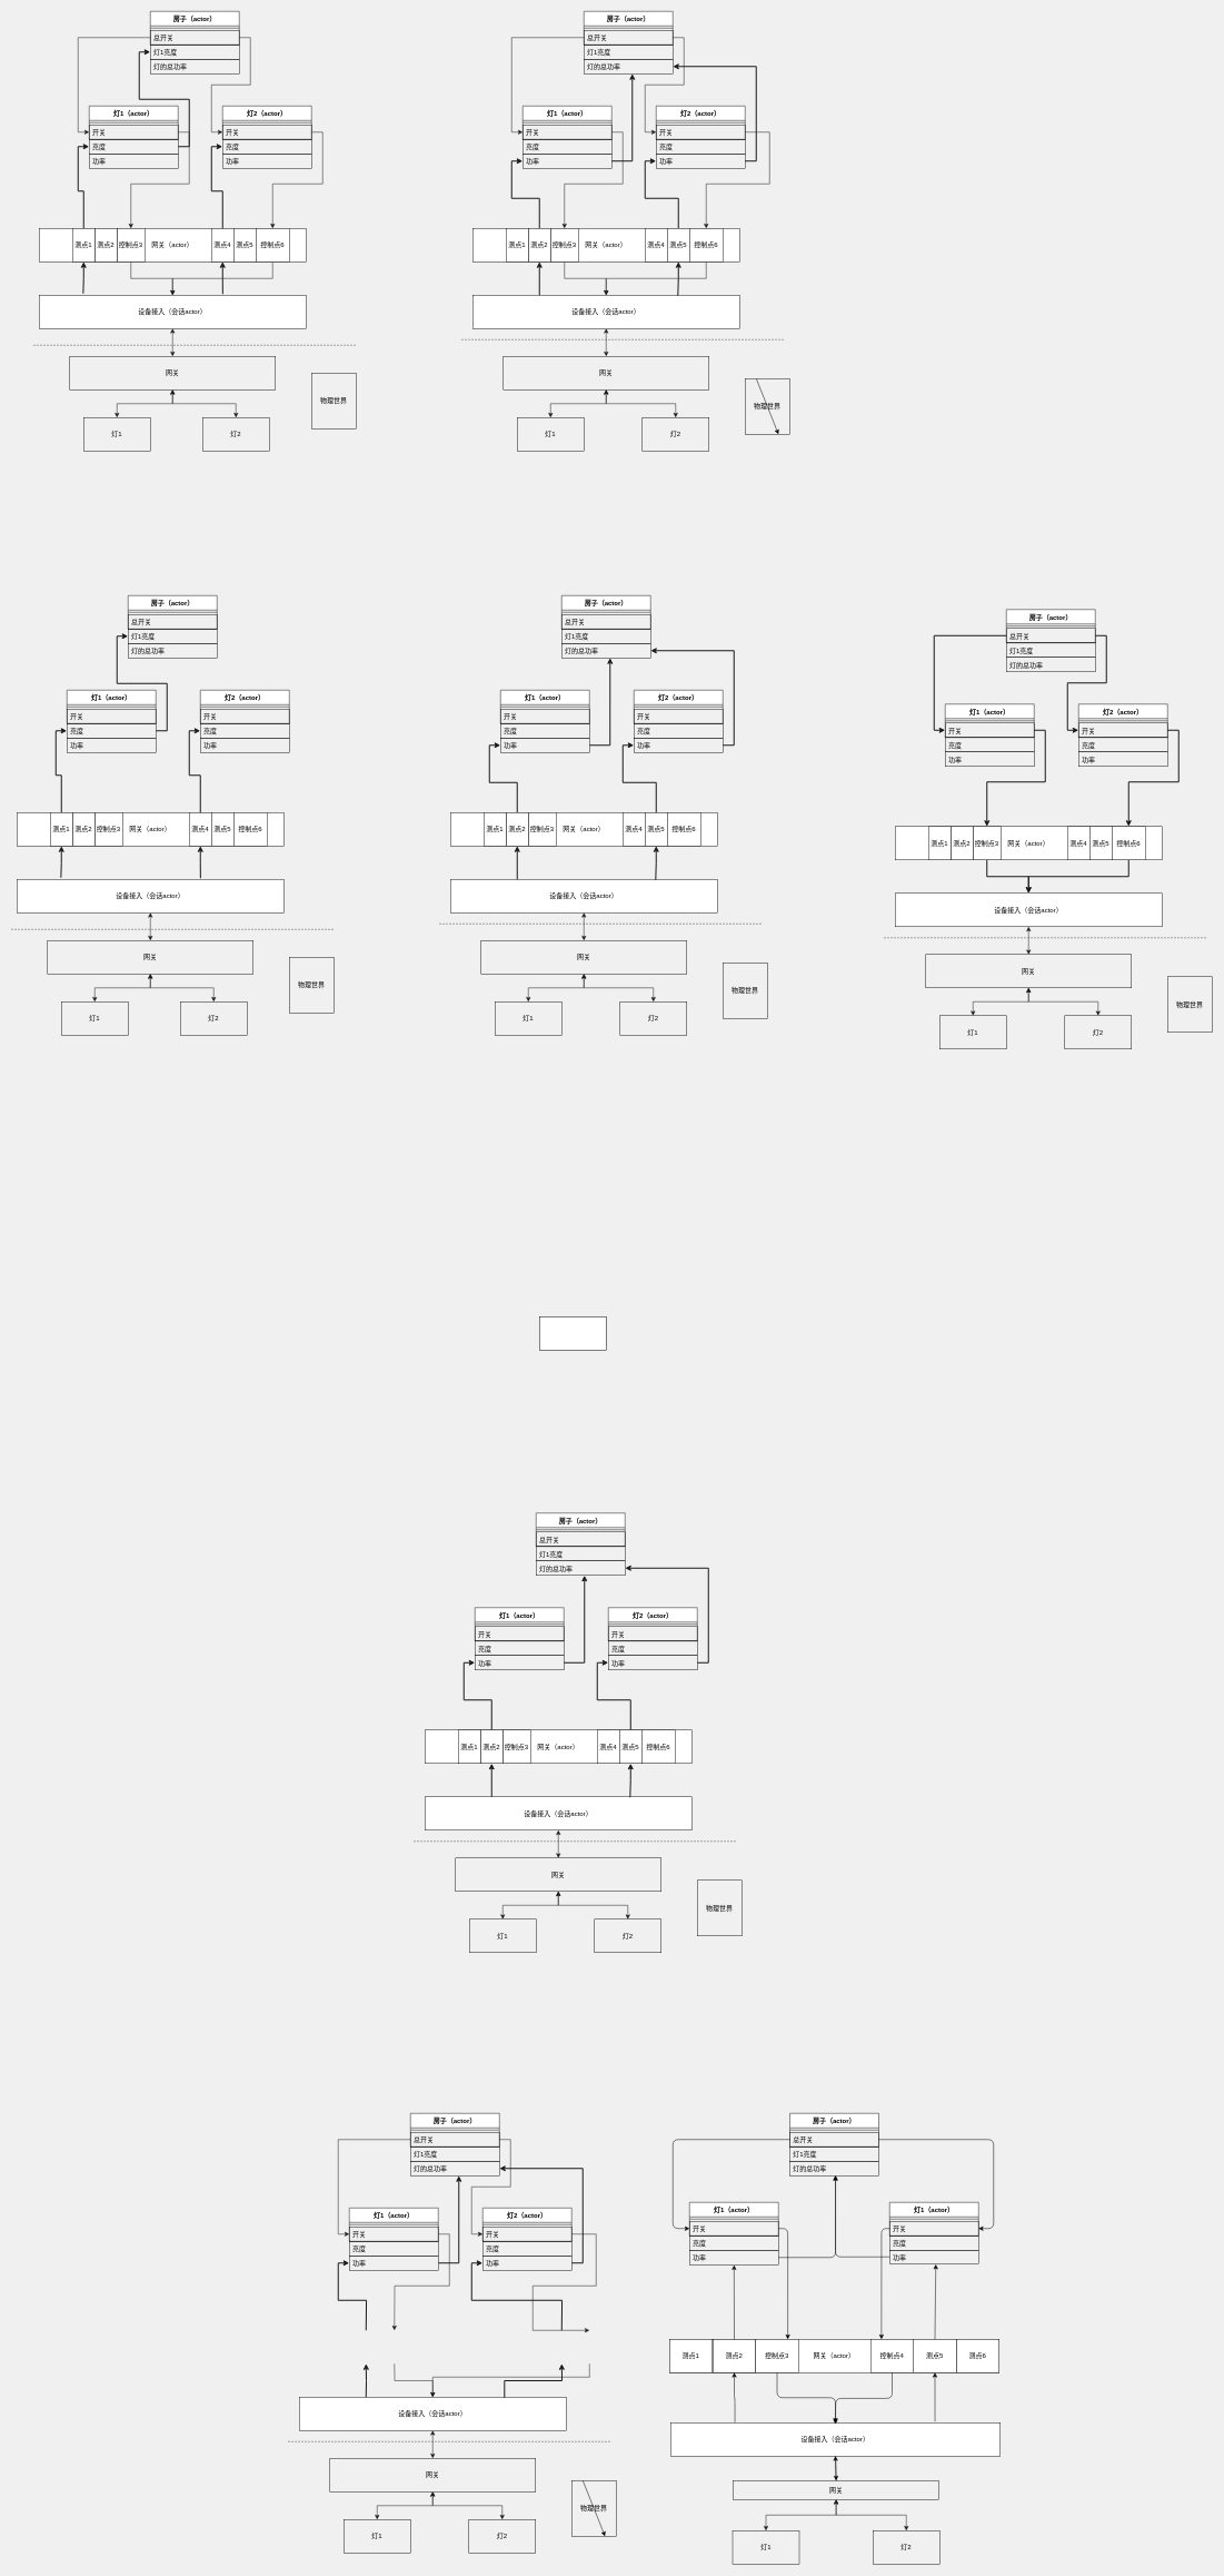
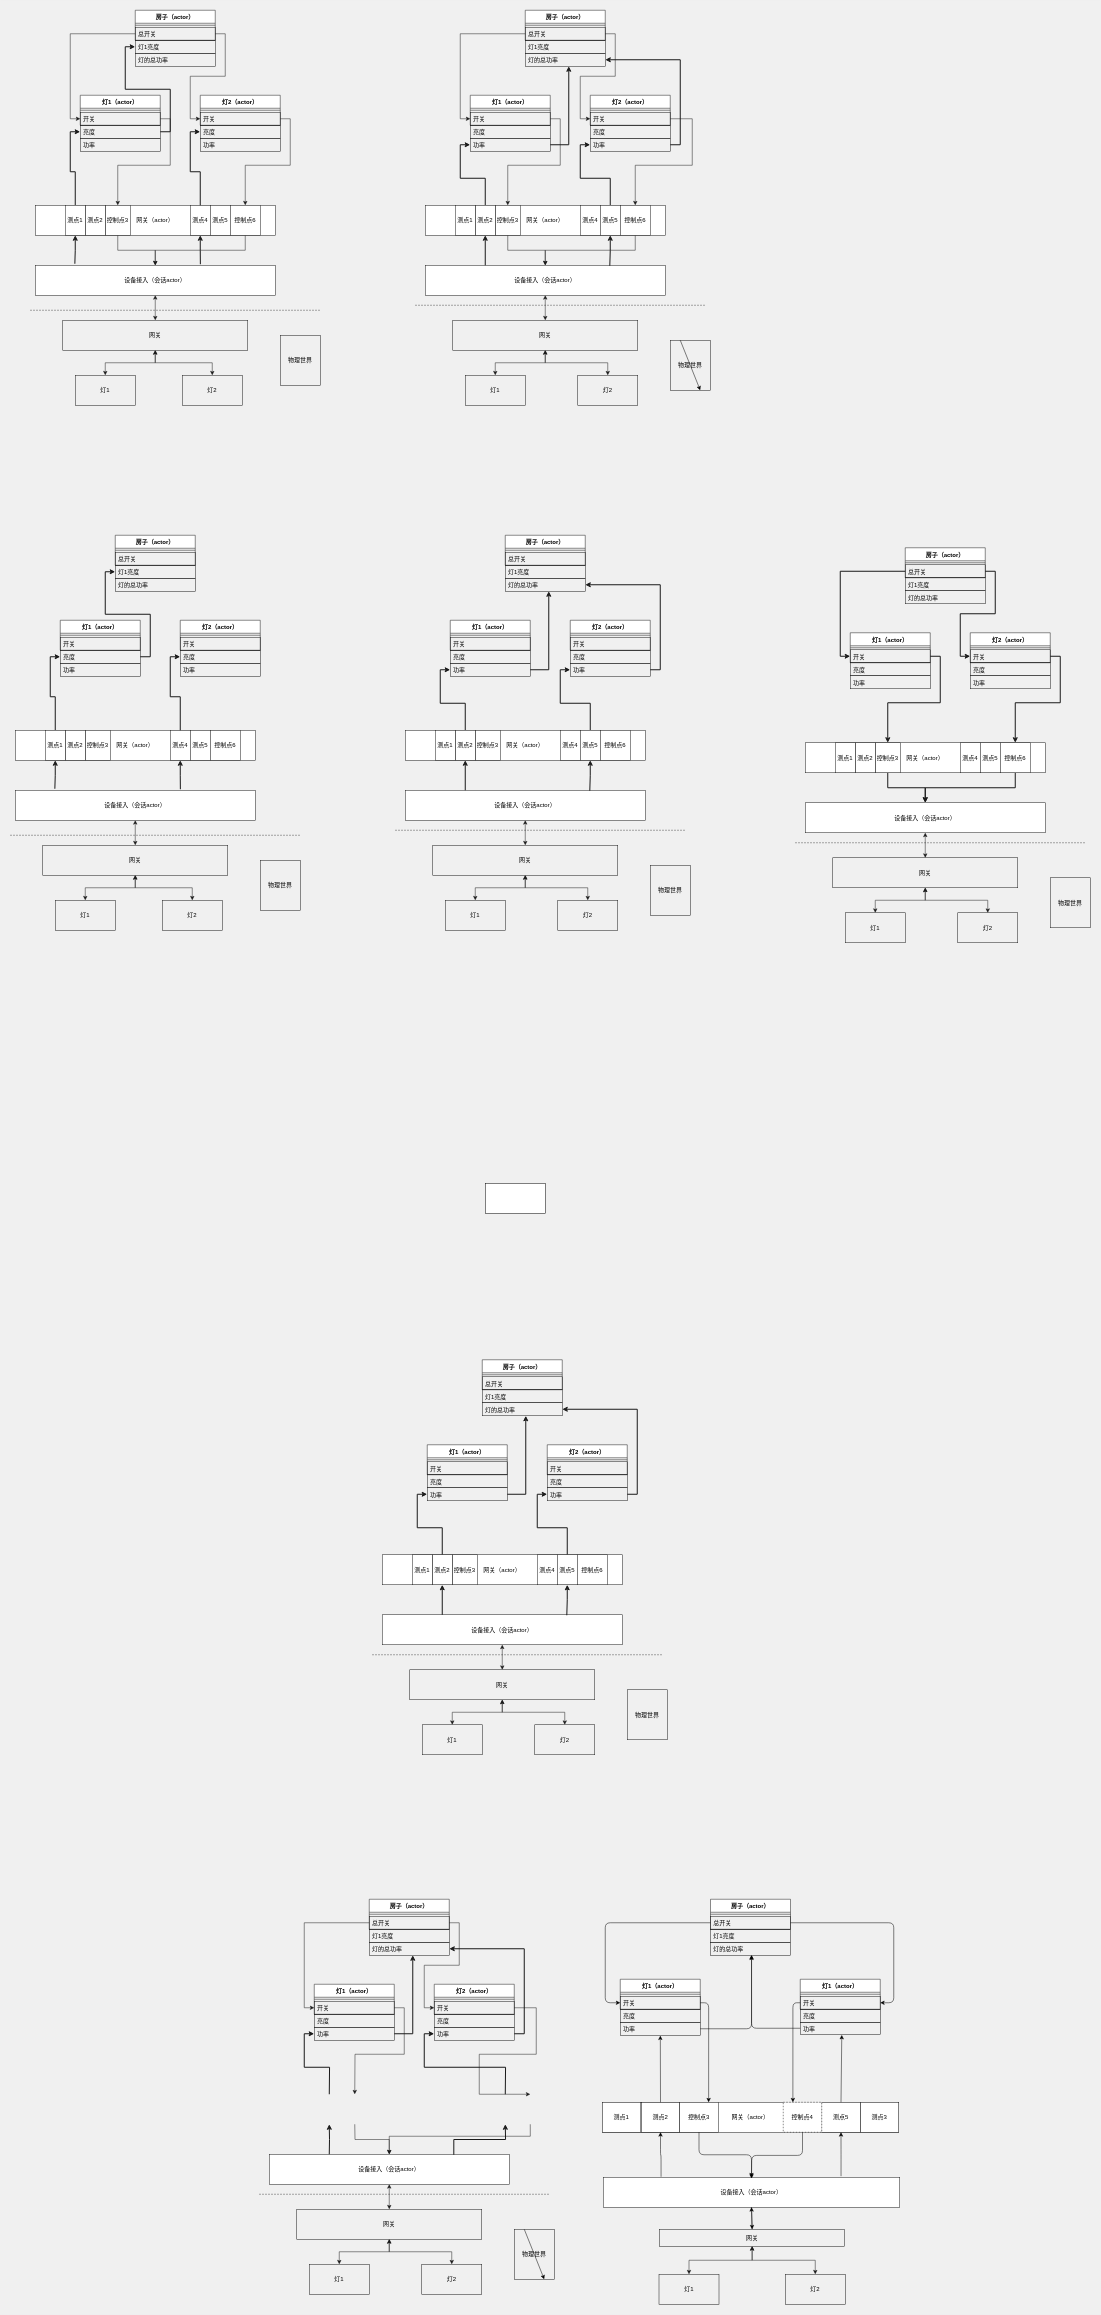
- <mxCell id="280" value="控制点4" style="rounded=0;whiteSpace=wrap;html=1;strokeColor=#1A1A1A;" vertex="1" parent="273"><mxGeometry x="362" width="77" height="60" as="geometry" /></mxCell>
+ <mxCell id="280" value="控制点4" style="rounded=0;whiteSpace=wrap;html=1;strokeColor=#1A1A1A;dashed=1;" vertex="1" parent="273"><mxGeometry x="362" width="77" height="60" as="geometry" /></mxCell>
- <mxCell id="278" value="测点6" style="rounded=0;whiteSpace=wrap;html=1;strokeColor=#1A1A1A;" vertex="1" parent="273"><mxGeometry x="516" width="77" height="60" as="geometry" /></mxCell>
+ <mxCell id="278" value="测点3" style="rounded=0;whiteSpace=wrap;html=1;strokeColor=#1A1A1A;" vertex="1" parent="273"><mxGeometry x="516" width="77" height="60" as="geometry" /></mxCell>
